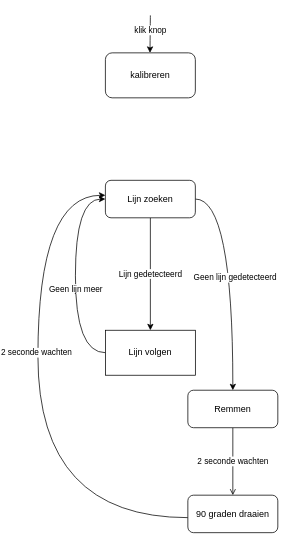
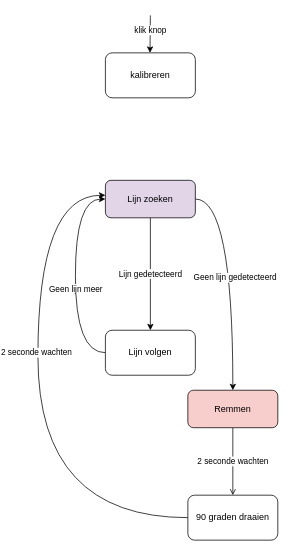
- <mxCell id="5" value="Lijn zoeken" style="rounded=1;whiteSpace=wrap;html=1;" parent="1" vertex="1"><mxGeometry x="110" y="240.03" width="120" height="50" as="geometry" /></mxCell>
+ <mxCell id="5" value="Lijn zoeken" style="rounded=1;whiteSpace=wrap;html=1;fillColor=#e1d5e7;" parent="1" vertex="1"><mxGeometry x="110" y="240.03" width="120" height="50" as="geometry" /></mxCell>
- <mxCell id="8" value="Lijn volgen" style="whiteSpace=wrap;html=1;rounded=0;" parent="1" vertex="1"><mxGeometry x="110" y="440.03" width="120" height="60" as="geometry" /></mxCell>
+ <mxCell id="8" value="Lijn volgen" style="rounded=1;whiteSpace=wrap;html=1;" parent="1" vertex="1"><mxGeometry x="110" y="440.03" width="120" height="60" as="geometry" /></mxCell>
- <mxCell id="13" value="Remmen" style="rounded=1;whiteSpace=wrap;html=1;" parent="1" vertex="1"><mxGeometry x="220" y="520.03" width="120" height="50" as="geometry" /></mxCell>
+ <mxCell id="13" value="Remmen" style="rounded=1;whiteSpace=wrap;html=1;fillColor=#f8cecc;" parent="1" vertex="1"><mxGeometry x="220" y="520.03" width="120" height="50" as="geometry" /></mxCell>
- <mxCell id="11" value="90 graden draaien" style="rounded=1;whiteSpace=wrap;html=1;" parent="1" vertex="1"><mxGeometry x="220" y="660.03" width="120" height="50" as="geometry" /></mxCell>
+ <mxCell id="11" value="90 graden draaien" style="rounded=1;whiteSpace=wrap;html=1;" parent="1" vertex="1"><mxGeometry x="220" y="660.03" width="120" height="60" as="geometry" /></mxCell>
